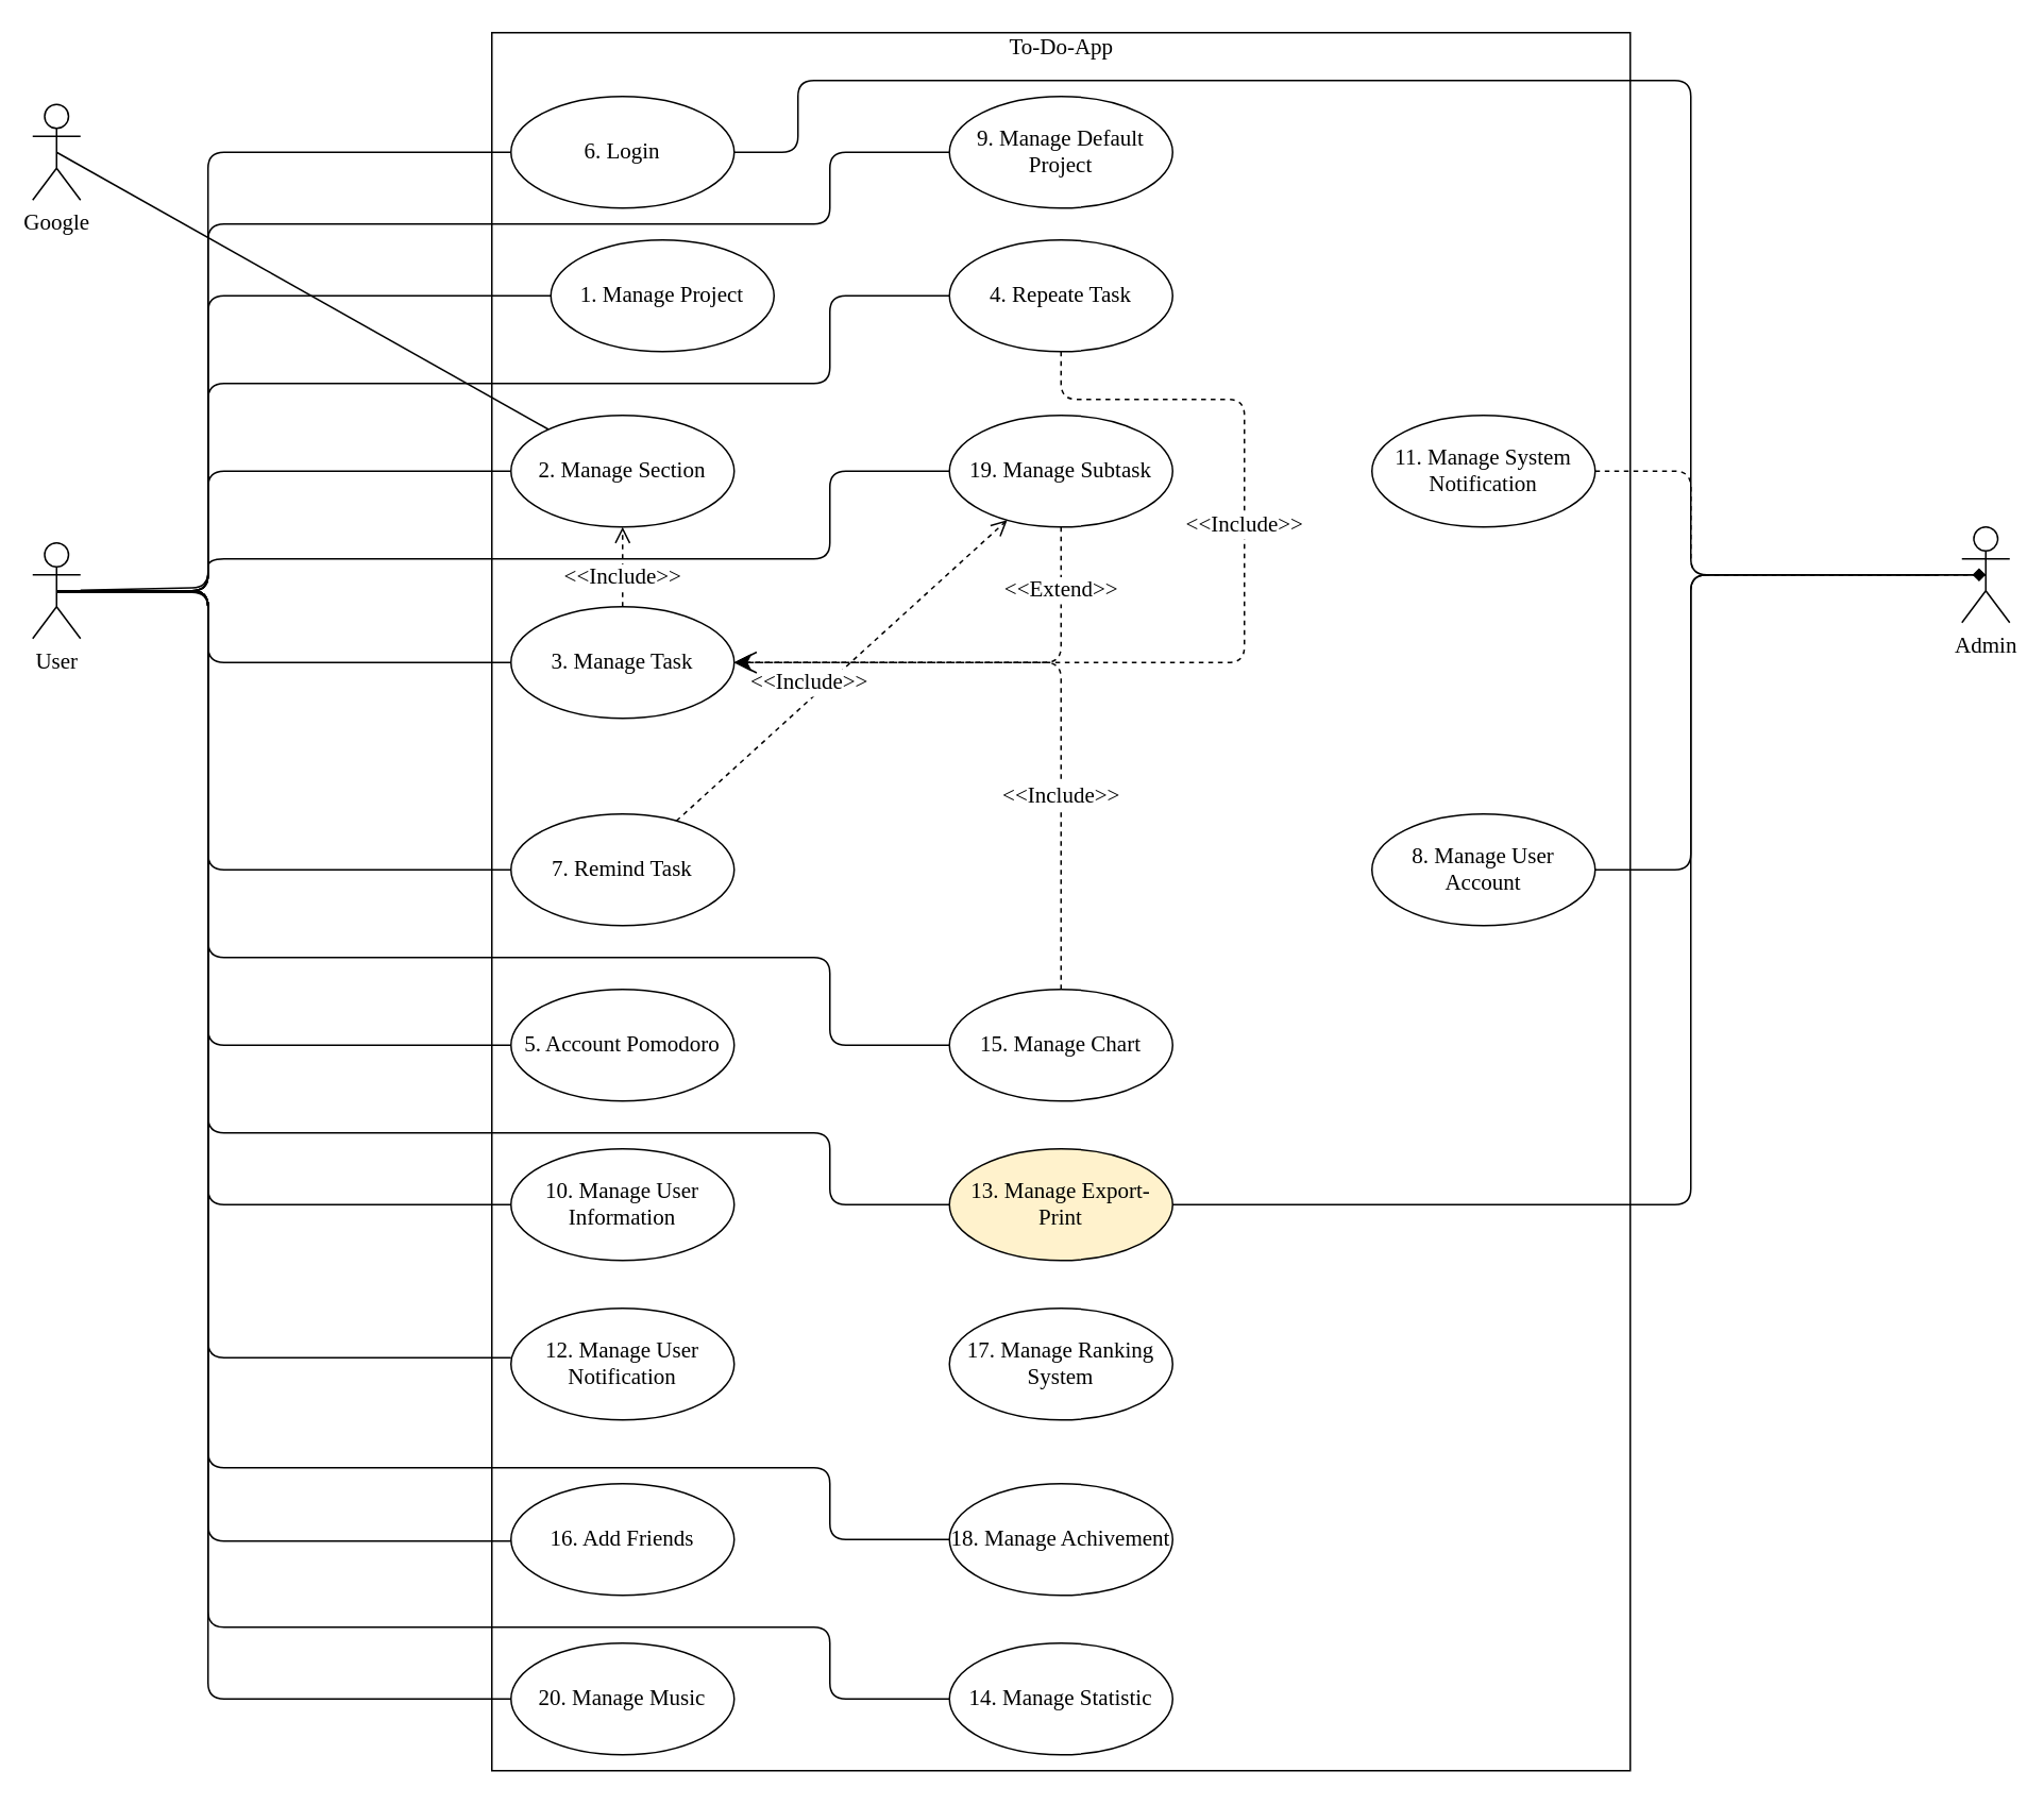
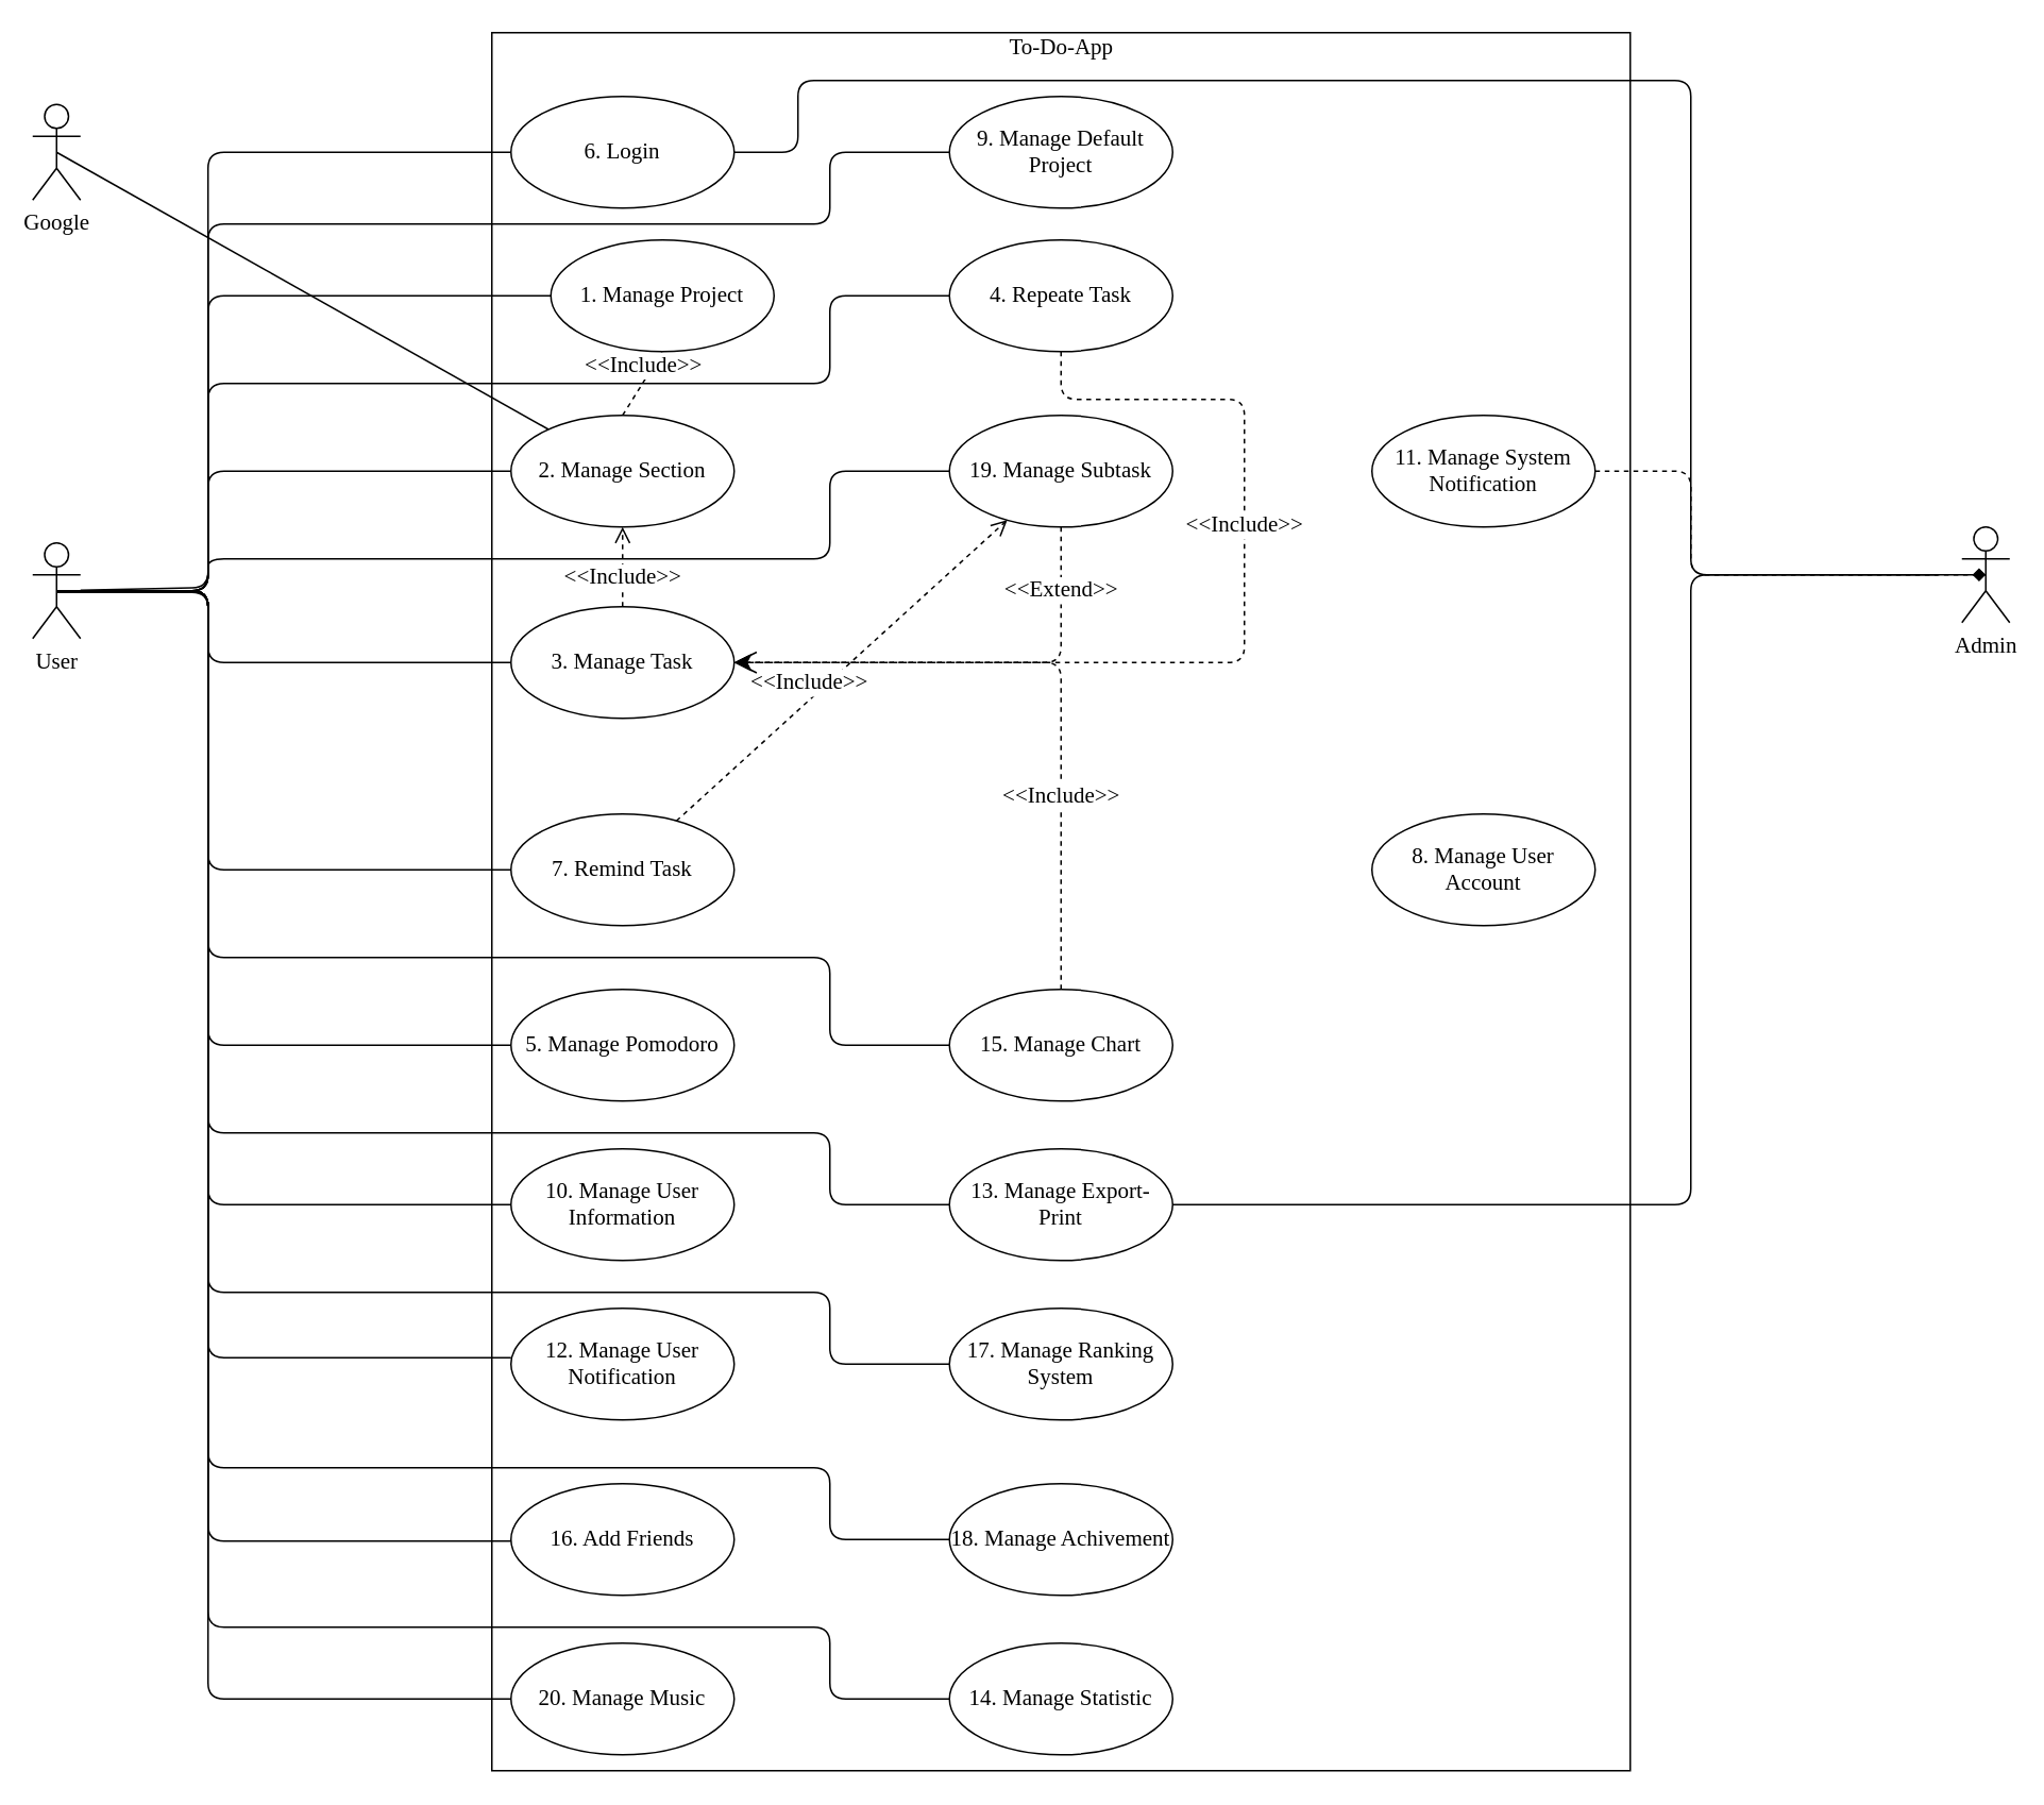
+ <mxCell id="13" value="&amp;lt;&amp;lt;Include&amp;gt;&amp;gt;" style="html=1;verticalAlign=bottom;endArrow=open;dashed=1;endSize=8;fontFamily=Verdana;fontSize=14;exitX=0.5;exitY=0;exitDx=0;exitDy=0;entryX=0.5;entryY=1;entryDx=0;entryDy=0;" parent="1" source="23" target="26" edge="1"><mxGeometry relative="1" as="geometry"><mxPoint x="372.5" y="260" as="sourcePoint" /><mxPoint x="372.5" y="210" as="targetPoint" /></mxGeometry></mxCell>
- <mxCell id="51" value="" style="endArrow=none;html=1;fontFamily=Verdana;fontSize=14;exitX=1;exitY=0.5;exitDx=0;exitDy=0;entryX=0.5;entryY=0.5;entryDx=0;entryDy=0;entryPerimeter=0;" parent="1" source="49" target="6" edge="1"><mxGeometry width="50" height="50" relative="1" as="geometry"><mxPoint x="780" y="440" as="sourcePoint" /><mxPoint x="830" y="390" as="targetPoint" /><Array as="points"><mxPoint x="1060" y="545" /><mxPoint x="1060" y="360" /></Array></mxGeometry></mxCell>
- <mxCell id="19" value="5. Account Pomodoro" style="ellipse;whiteSpace=wrap;html=1;fontFamily=Verdana;fontSize=14;" parent="1" vertex="1"><mxGeometry x="320" y="620" width="140" height="70" as="geometry" /></mxCell>
+ <mxCell id="19" value="5. Manage Pomodoro" style="ellipse;whiteSpace=wrap;html=1;fontFamily=Verdana;fontSize=14;" parent="1" vertex="1"><mxGeometry x="320" y="620" width="140" height="70" as="geometry" /></mxCell>
- <mxCell id="39" value="13. Manage Export-Print" style="ellipse;whiteSpace=wrap;html=1;fontFamily=Verdana;fontSize=14;fillColor=#fff2cc;" parent="1" vertex="1"><mxGeometry x="595" y="720" width="140" height="70" as="geometry" /></mxCell>
+ <mxCell id="39" value="13. Manage Export-Print" style="ellipse;whiteSpace=wrap;html=1;fontFamily=Verdana;fontSize=14;" parent="1" vertex="1"><mxGeometry x="595" y="720" width="140" height="70" as="geometry" /></mxCell>
+ <mxCell id="38" value="" style="endArrow=none;html=1;fontFamily=Verdana;fontSize=14;entryX=0;entryY=0.5;entryDx=0;entryDy=0;exitX=0.5;exitY=0.5;exitDx=0;exitDy=0;exitPerimeter=0;" parent="1" source="7" target="35" edge="1"><mxGeometry width="50" height="50" relative="1" as="geometry"><mxPoint x="40" y="670" as="sourcePoint" /><mxPoint x="430" y="860" as="targetPoint" /><Array as="points"><mxPoint x="130" y="370" /><mxPoint x="130" y="810" /><mxPoint x="520" y="810" /><mxPoint x="520" y="855" /></Array></mxGeometry></mxCell>
